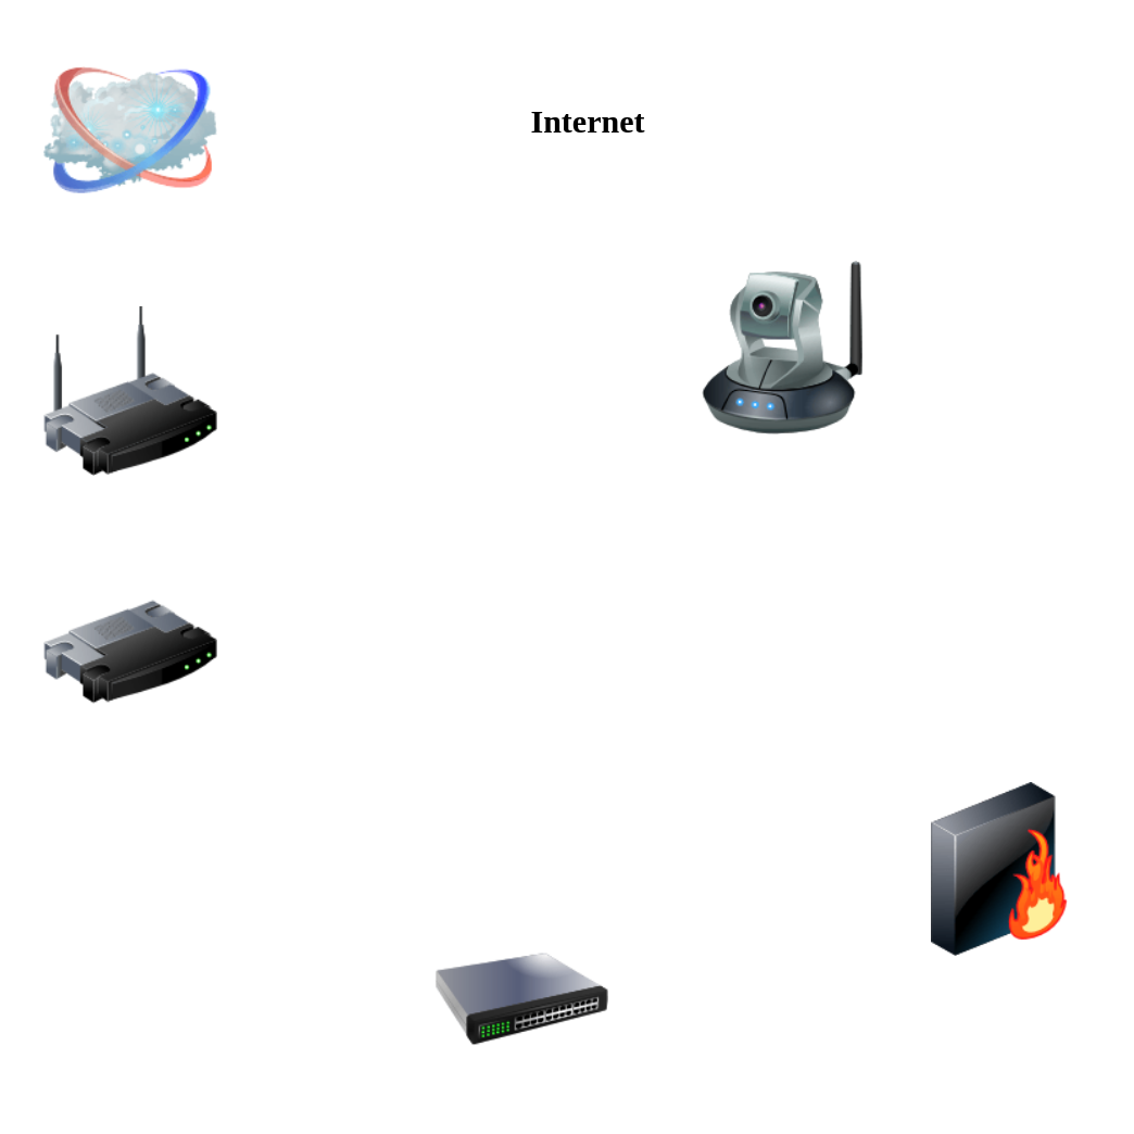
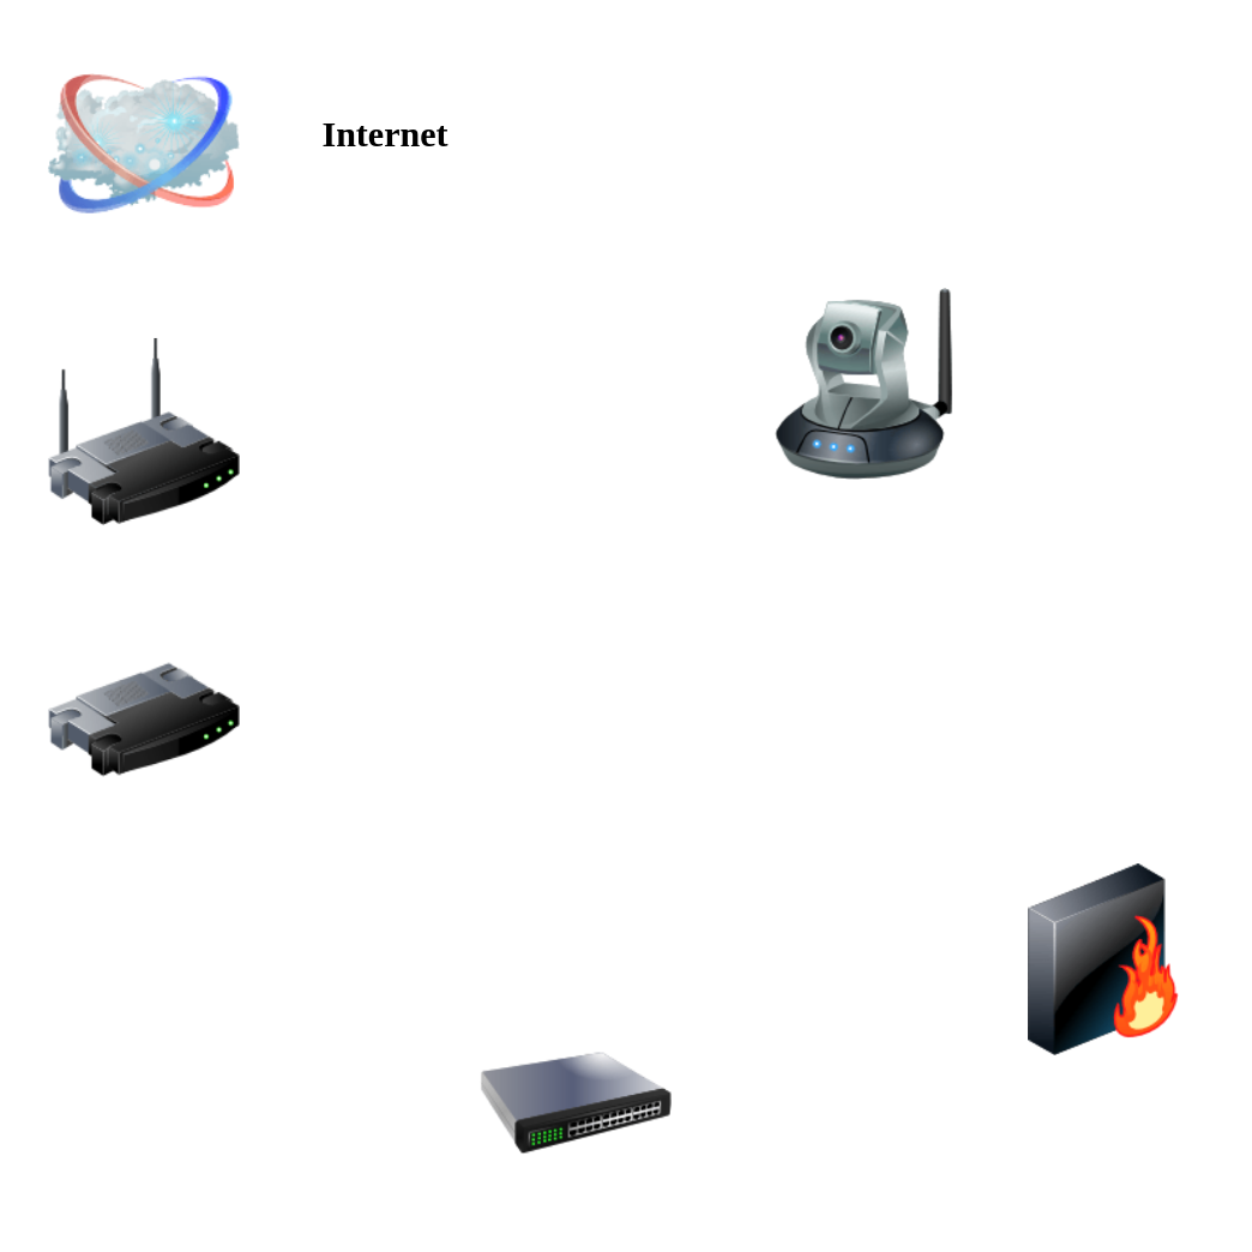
- <mxCell id="8" value="&lt;b&gt;&lt;font style=&quot;font-size: 15px;&quot; face=&quot;Times New Roman&quot;&gt;Internet&lt;/font&gt;&lt;/b&gt;" style="text;html=1;align=center;verticalAlign=middle;resizable=0;points=[];autosize=1;strokeColor=none;fillColor=none;" parent="1" vertex="1"><mxGeometry x="230" y="40" width="80" height="30" as="geometry" /></mxCell>
+ <mxCell id="8" value="&lt;b&gt;&lt;font style=&quot;font-size: 15px;&quot; face=&quot;Times New Roman&quot;&gt;Internet&lt;/font&gt;&lt;/b&gt;" style="text;html=1;align=center;verticalAlign=middle;resizable=0;points=[];autosize=1;strokeColor=none;fillColor=none;" parent="1" vertex="1"><mxGeometry x="120" y="40" width="80" height="30" as="geometry" /></mxCell>
